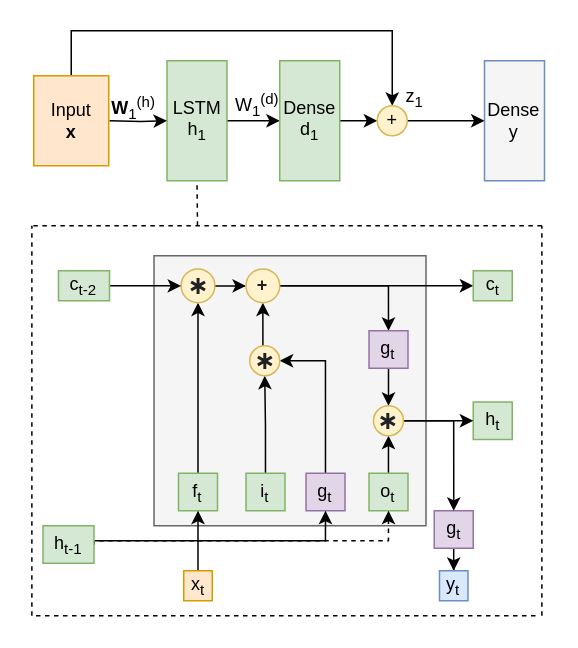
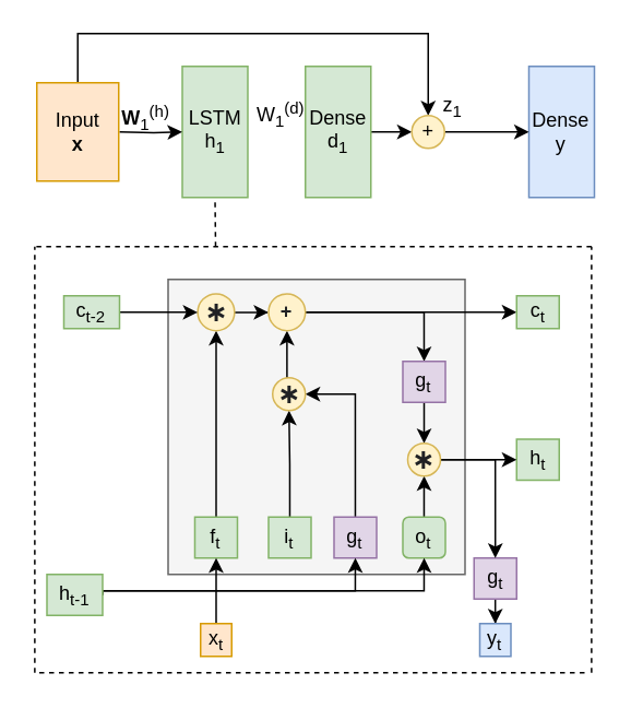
- <mxCell id="2" value="" style="edgeStyle=orthogonalEdgeStyle;rounded=0;orthogonalLoop=1;jettySize=auto;html=1;" edge="1" parent="1" source="3" target="6"><mxGeometry relative="1" as="geometry" /></mxCell>
- <mxCell id="7" value="Dense&lt;br&gt;y" style="rounded=0;whiteSpace=wrap;html=1;fillColor=#f5f5f5;strokeColor=#6c8ebf;" vertex="1" parent="1"><mxGeometry x="322.33" y="40" width="40" height="80" as="geometry" /></mxCell>
+ <mxCell id="7" value="Dense&lt;br&gt;y" style="rounded=0;whiteSpace=wrap;html=1;fillColor=#dae8fc;strokeColor=#6c8ebf;" vertex="1" parent="1"><mxGeometry x="322.33" y="40" width="40" height="80" as="geometry" /></mxCell>
- <mxCell id="20" value="&lt;p style=&quot;margin: 0cm; text-align: start;&quot; class=&quot;MsoNormal&quot;&gt;o&lt;sub&gt;t&lt;/sub&gt;&lt;/p&gt;" style="rounded=0;whiteSpace=wrap;html=1;fillColor=#d5e8d4;strokeColor=#82b366;" vertex="1" parent="1"><mxGeometry x="245.33" y="315" width="26" height="25" as="geometry" /></mxCell>
+ <mxCell id="20" value="&lt;p style=&quot;margin: 0cm; text-align: start;&quot; class=&quot;MsoNormal&quot;&gt;o&lt;sub&gt;t&lt;/sub&gt;&lt;/p&gt;" style="whiteSpace=wrap;html=1;fillColor=#d5e8d4;strokeColor=#82b366;rounded=1;" vertex="1" parent="1"><mxGeometry x="245.33" y="315" width="26" height="25" as="geometry" /></mxCell>
- <mxCell id="32" style="edgeStyle=orthogonalEdgeStyle;rounded=0;orthogonalLoop=1;jettySize=auto;html=1;exitX=1;exitY=0.5;exitDx=0;exitDy=0;entryX=0.5;entryY=1;entryDx=0;entryDy=0;dashed=1;" edge="1" parent="1" source="34" target="20"><mxGeometry relative="1" as="geometry"><Array as="points"><mxPoint x="62" y="360" /><mxPoint x="258" y="360" /></Array></mxGeometry></mxCell>
+ <mxCell id="32" style="edgeStyle=orthogonalEdgeStyle;rounded=0;orthogonalLoop=1;jettySize=auto;html=1;exitX=1;exitY=0.5;exitDx=0;exitDy=0;entryX=0.5;entryY=1;entryDx=0;entryDy=0;" edge="1" parent="1" source="34" target="20"><mxGeometry relative="1" as="geometry"><Array as="points"><mxPoint x="62" y="360" /><mxPoint x="258" y="360" /></Array></mxGeometry></mxCell>
